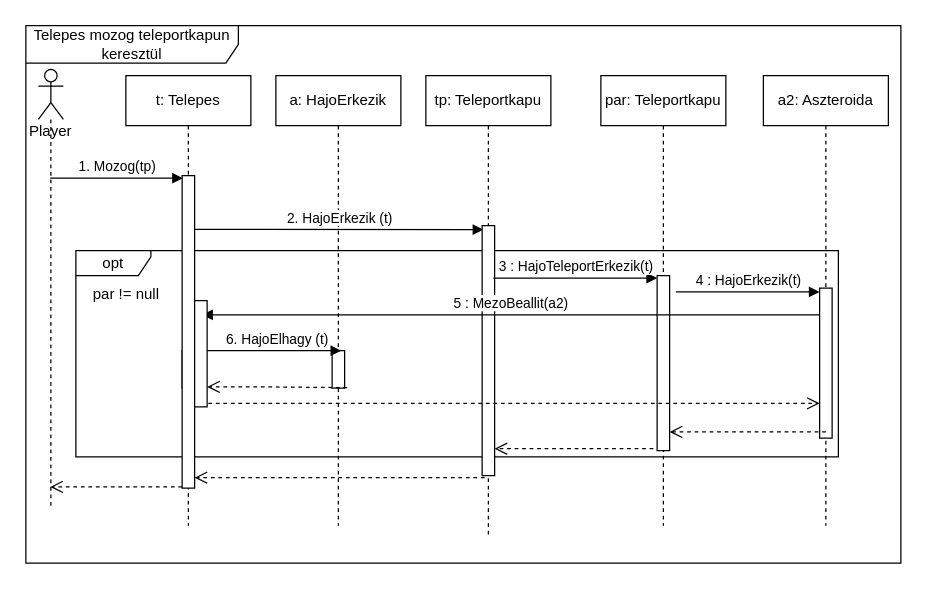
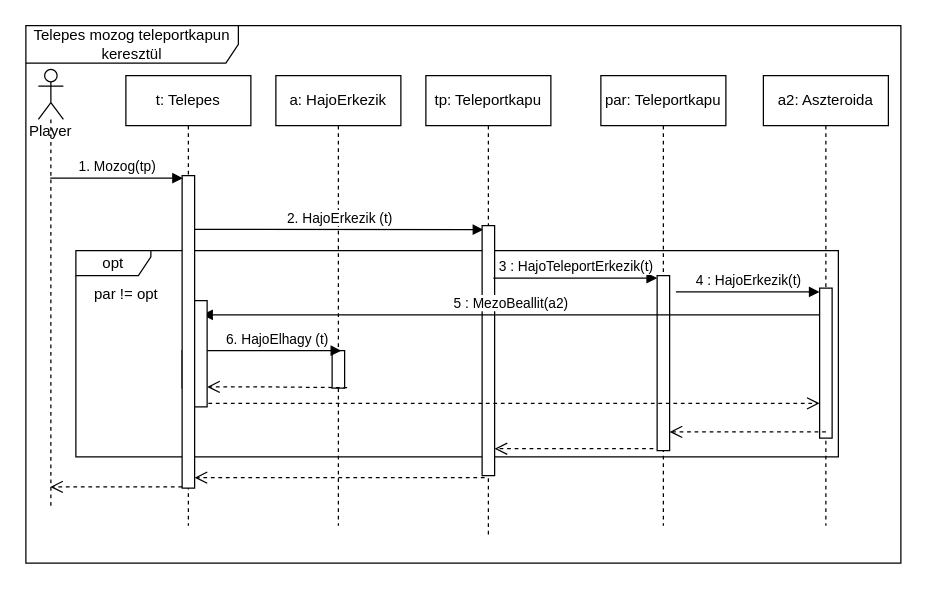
- <mxCell id="29" value="par != null" style="text;html=1;align=center;verticalAlign=middle;resizable=0;points=[];autosize=1;" parent="1" vertex="1"><mxGeometry x="65" y="225" width="70" height="20" as="geometry" /></mxCell>
+ <mxCell id="29" value="par != opt" style="text;html=1;align=center;verticalAlign=middle;resizable=0;points=[];autosize=1;" parent="1" vertex="1"><mxGeometry x="65" y="225" width="70" height="20" as="geometry" /></mxCell>
